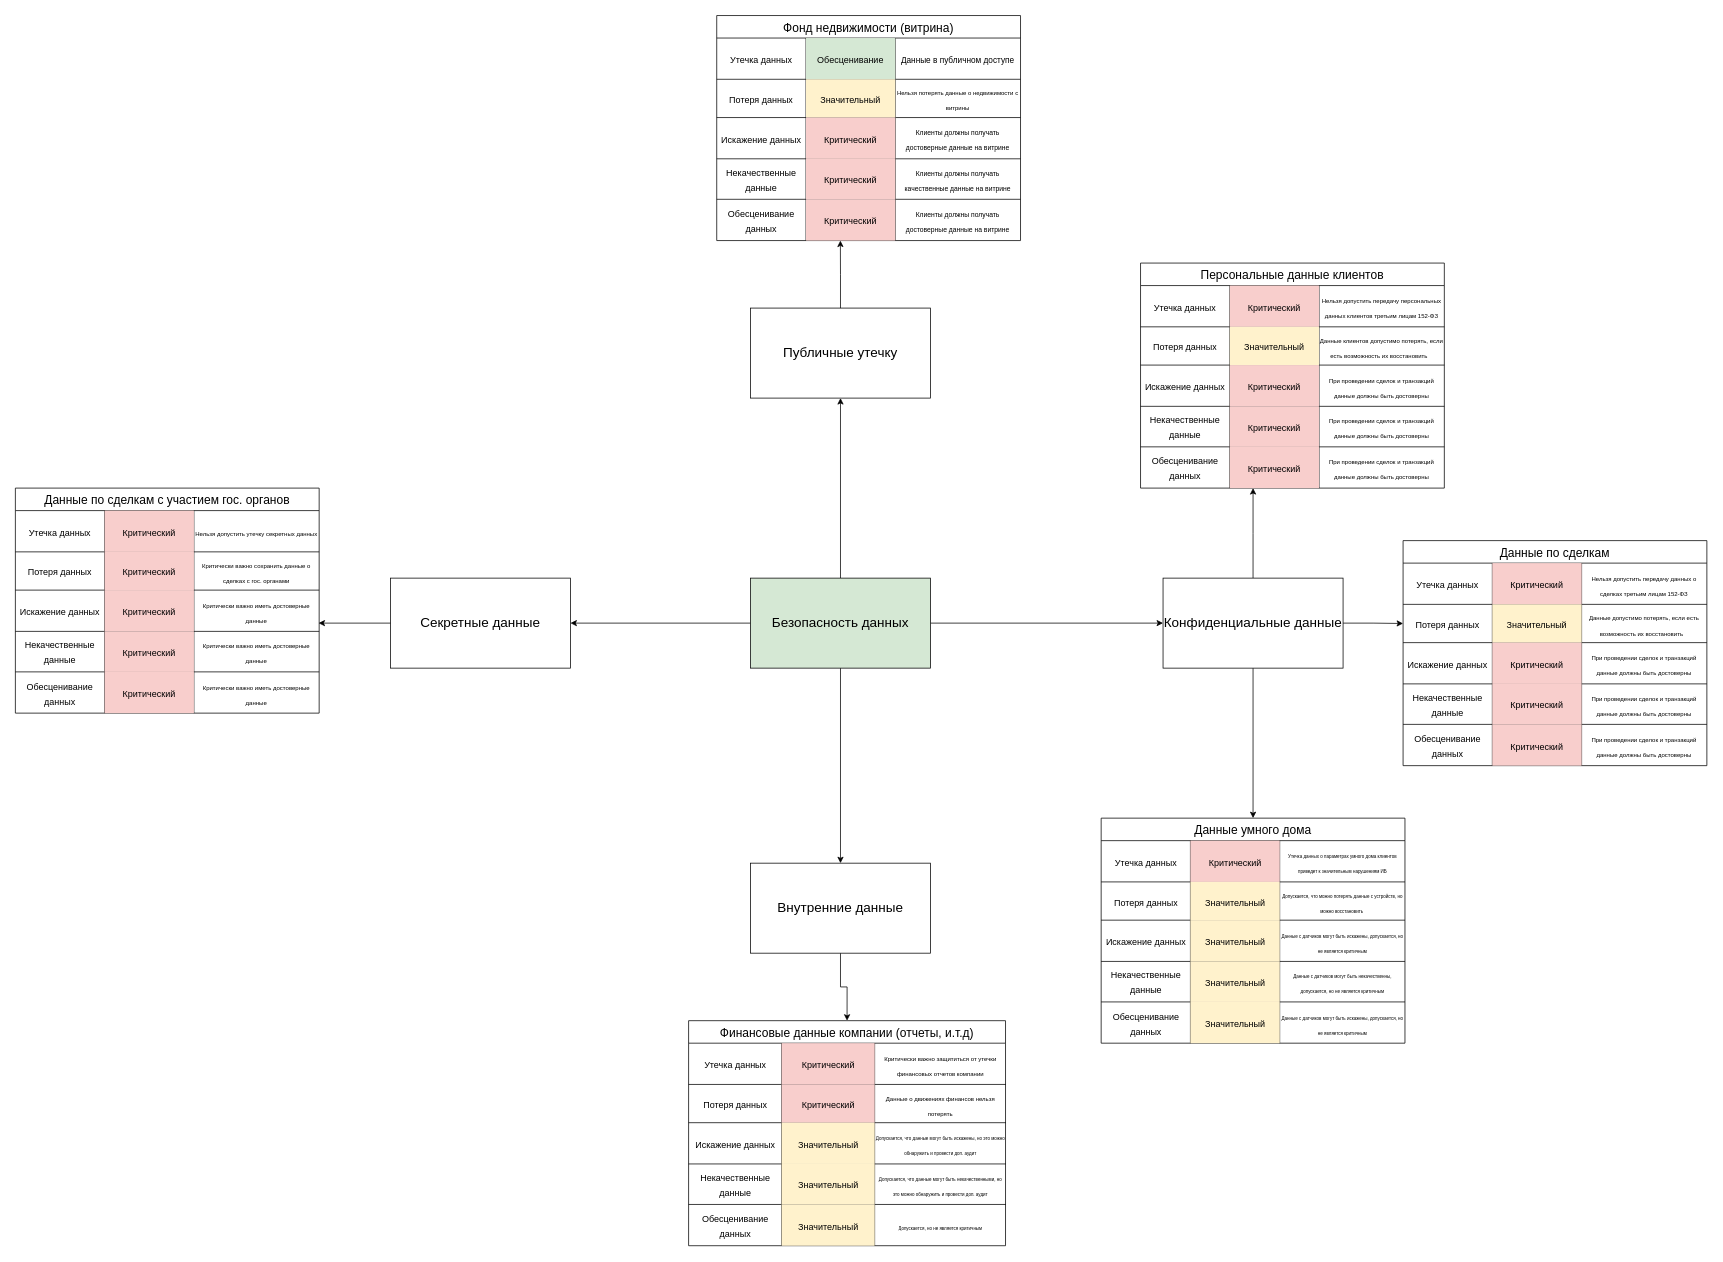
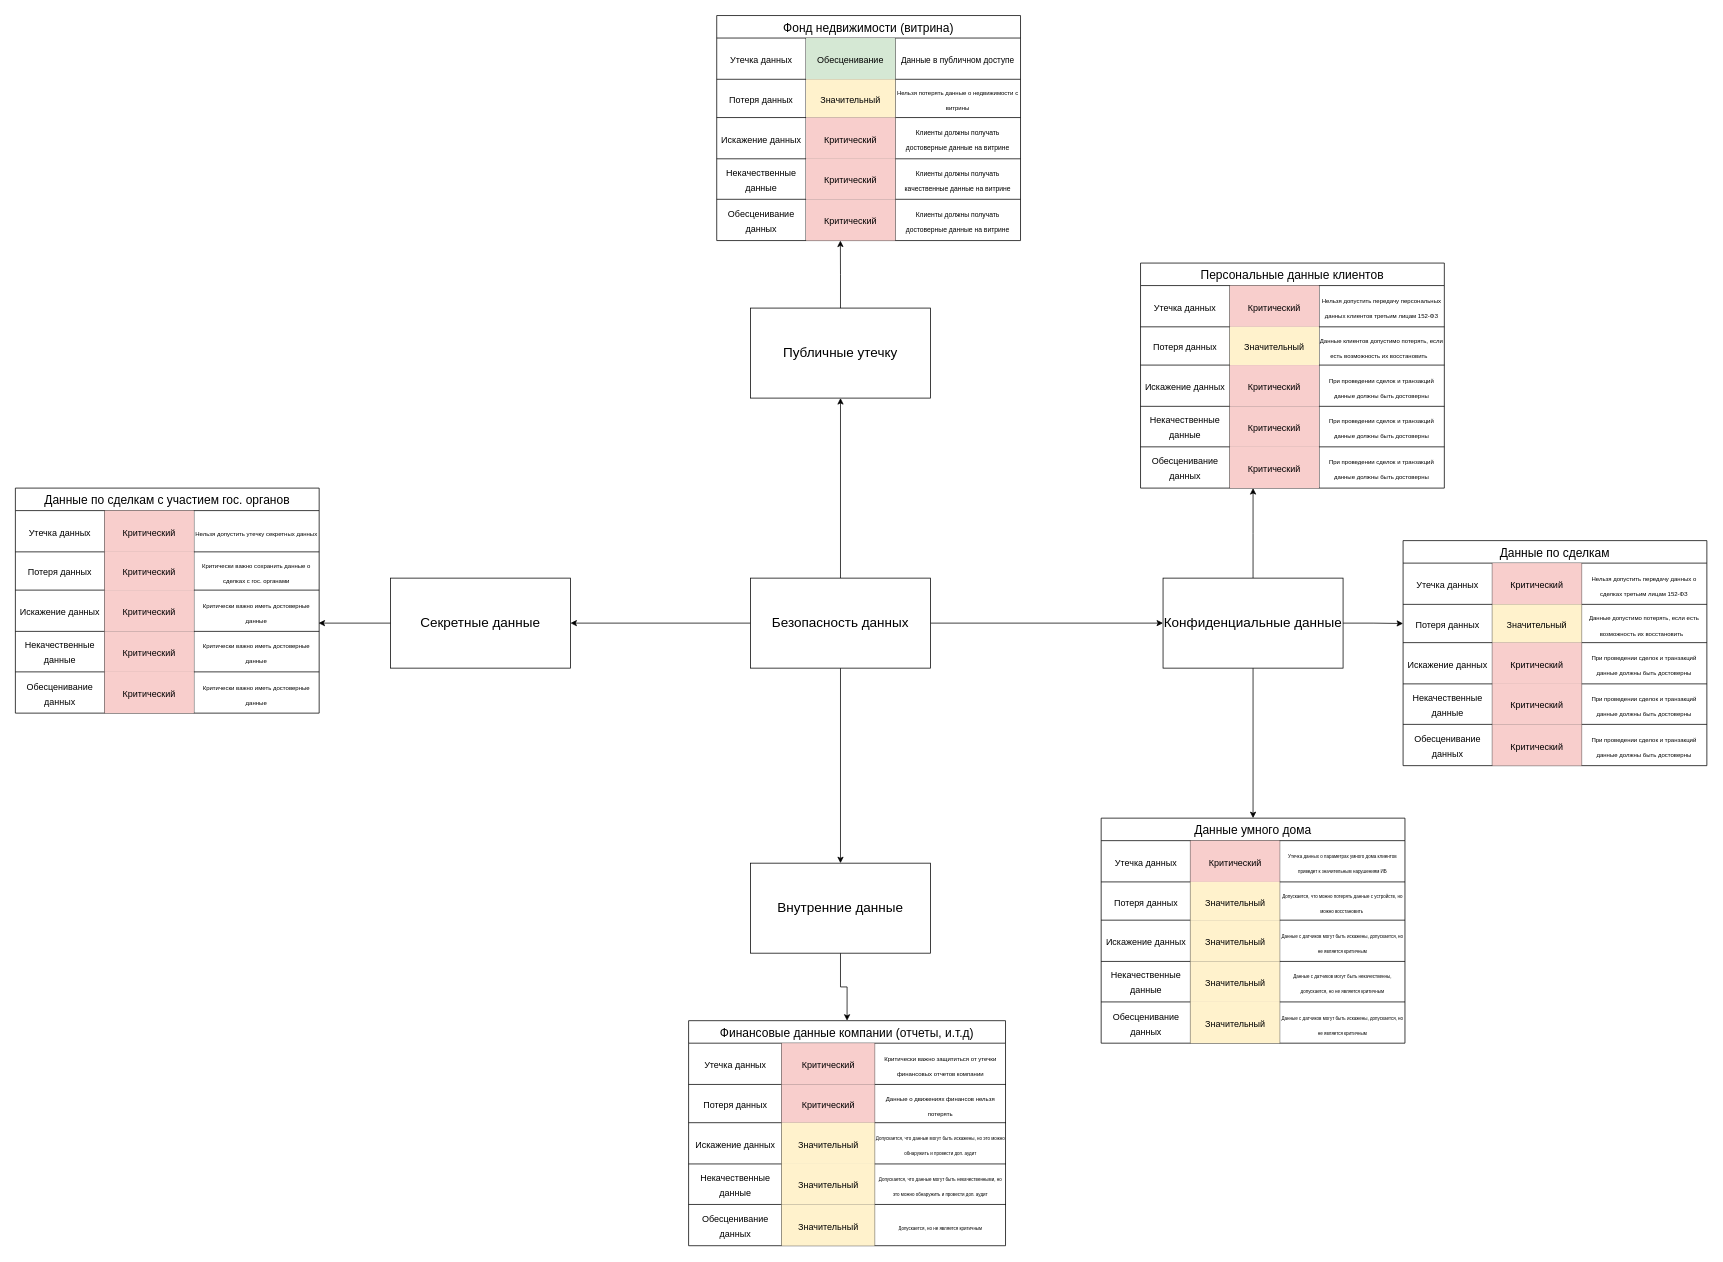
- <mxCell id="6" value="&lt;font style=&quot;font-size: 18px;&quot;&gt;Безопасность данных&lt;/font&gt;" style="rounded=0;whiteSpace=wrap;html=1;fillColor=#d5e8d4;" vertex="1" parent="1"><mxGeometry x="1000" y="770" width="240" height="120" as="geometry" /></mxCell>
+ <mxCell id="6" value="&lt;font style=&quot;font-size: 18px;&quot;&gt;Безопасность данных&lt;/font&gt;" style="rounded=0;whiteSpace=wrap;html=1;" vertex="1" parent="1"><mxGeometry x="1000" y="770" width="240" height="120" as="geometry" /></mxCell>
